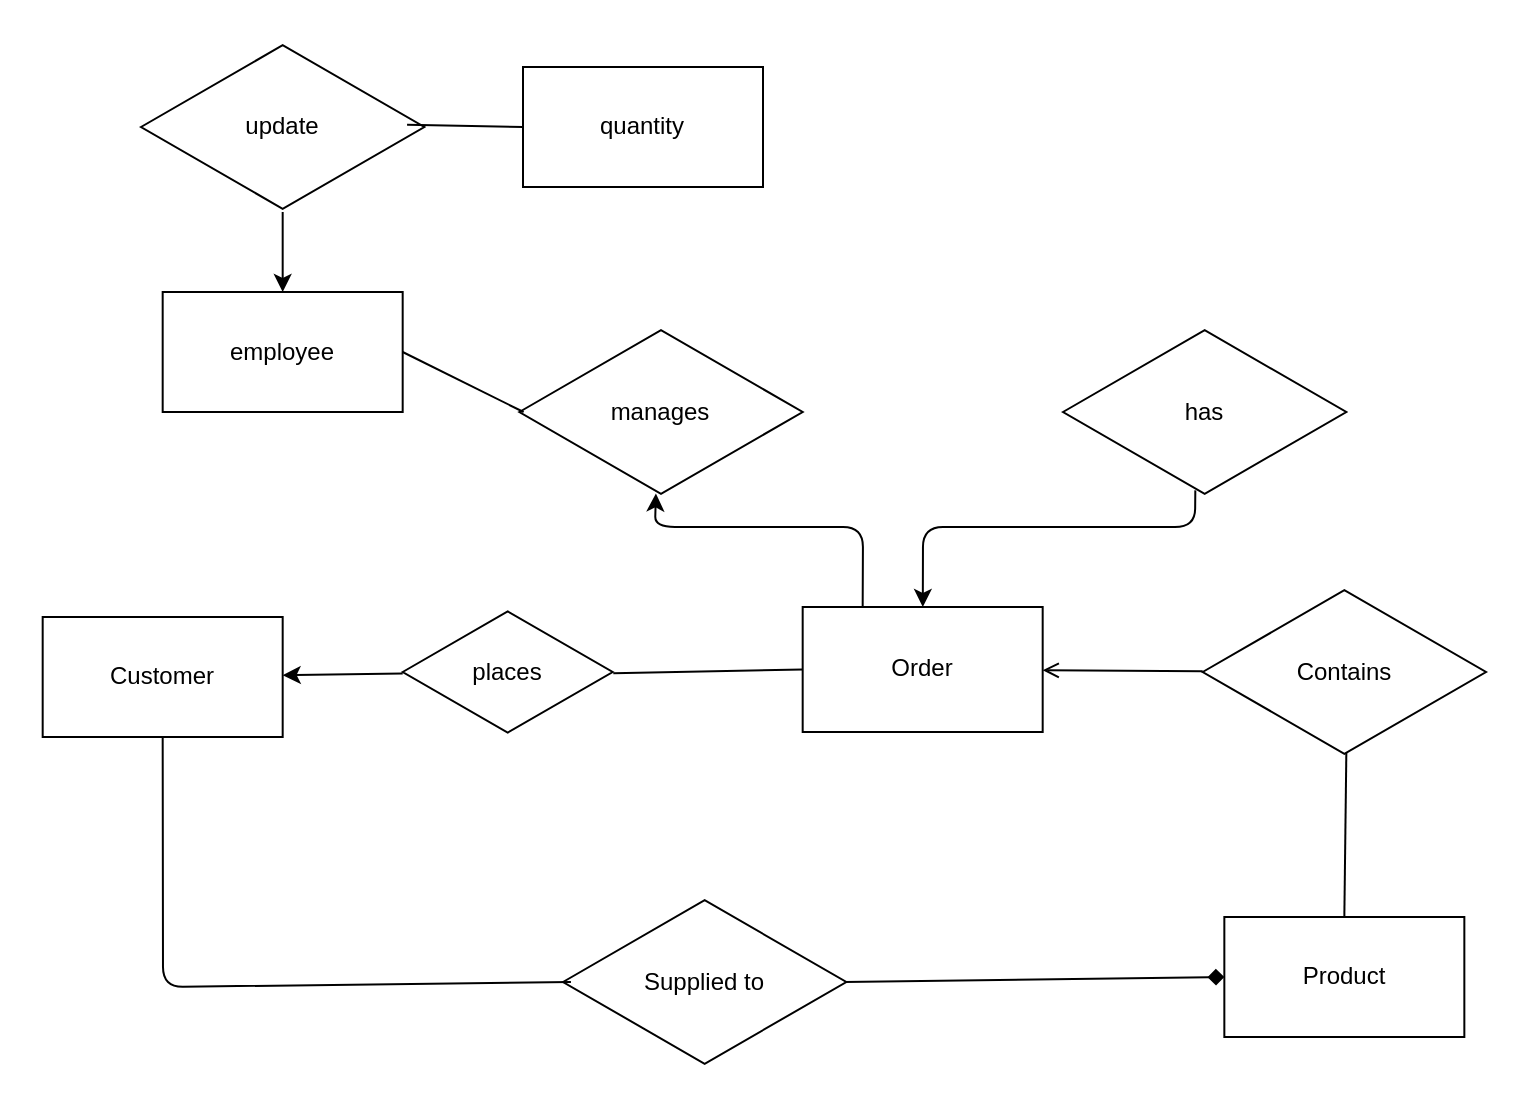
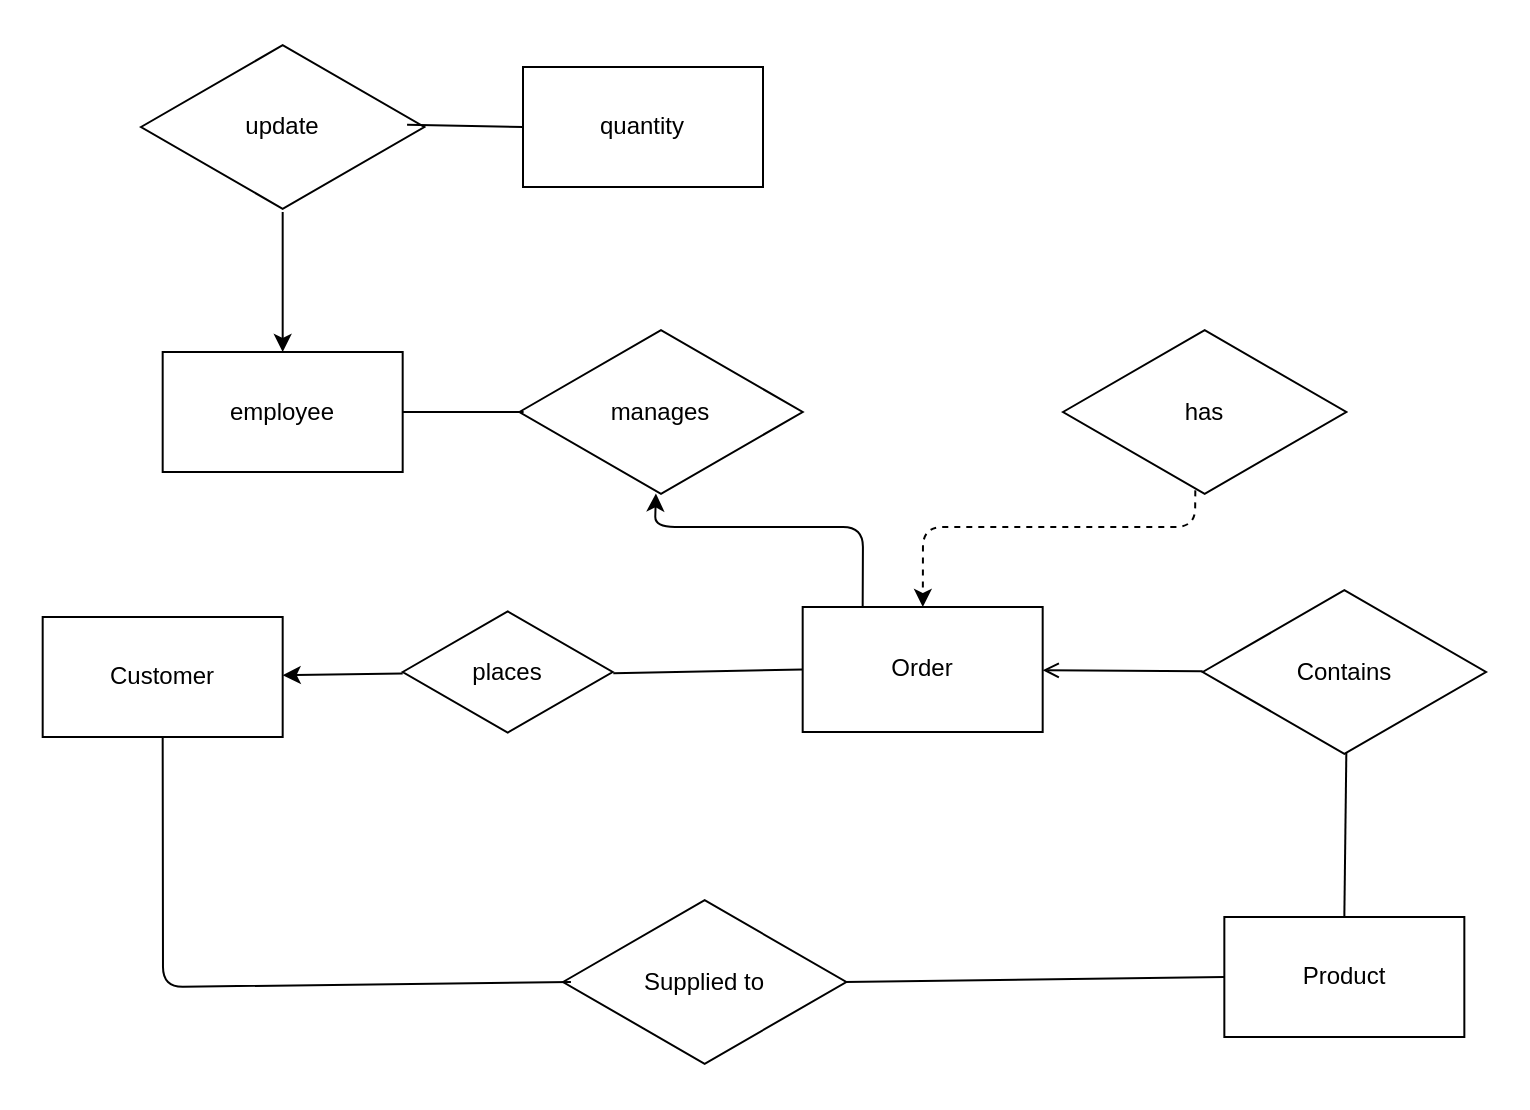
- <mxCell id="18" value="employee" style="rounded=0;whiteSpace=wrap;html=1;" vertex="1" parent="1"><mxGeometry x="80.84" y="145.5" width="120" height="60" as="geometry" /></mxCell>
+ <mxCell id="18" value="employee" style="rounded=0;whiteSpace=wrap;html=1;" vertex="1" parent="1"><mxGeometry x="80.84" y="175.5" width="120" height="60" as="geometry" /></mxCell>
- <mxCell id="14" value="" style="edgeStyle=none;html=1;exitX=0.467;exitY=0.961;exitDx=0;exitDy=0;exitPerimeter=0;" edge="1" parent="1" source="15" target="6"><mxGeometry relative="1" as="geometry"><Array as="points"><mxPoint x="597" y="263" /><mxPoint x="461" y="263" /></Array></mxGeometry></mxCell>
+ <mxCell id="14" value="" style="edgeStyle=none;html=1;exitX=0.467;exitY=0.961;exitDx=0;exitDy=0;exitPerimeter=0;dashed=1;" edge="1" parent="1" source="15" target="6"><mxGeometry relative="1" as="geometry"><Array as="points"><mxPoint x="597" y="263" /><mxPoint x="461" y="263" /></Array></mxGeometry></mxCell>
- <mxCell id="12" value="" style="endArrow=diamond;html=1;elbow=vertical;entryX=0;entryY=0.5;entryDx=0;entryDy=0;exitX=0.994;exitY=0.5;exitDx=0;exitDy=0;exitPerimeter=0;" edge="1" parent="1" source="10" target="9"><mxGeometry width="50" height="50" relative="1" as="geometry"><mxPoint x="300.84" y="498" as="sourcePoint" /><mxPoint x="403.84" y="498" as="targetPoint" /></mxGeometry></mxCell>
+ <mxCell id="12" value="" style="endArrow=none;html=1;elbow=vertical;entryX=0;entryY=0.5;entryDx=0;entryDy=0;exitX=0.994;exitY=0.5;exitDx=0;exitDy=0;exitPerimeter=0;" edge="1" parent="1" source="10" target="9"><mxGeometry width="50" height="50" relative="1" as="geometry"><mxPoint x="300.84" y="498" as="sourcePoint" /><mxPoint x="403.84" y="498" as="targetPoint" /></mxGeometry></mxCell>
